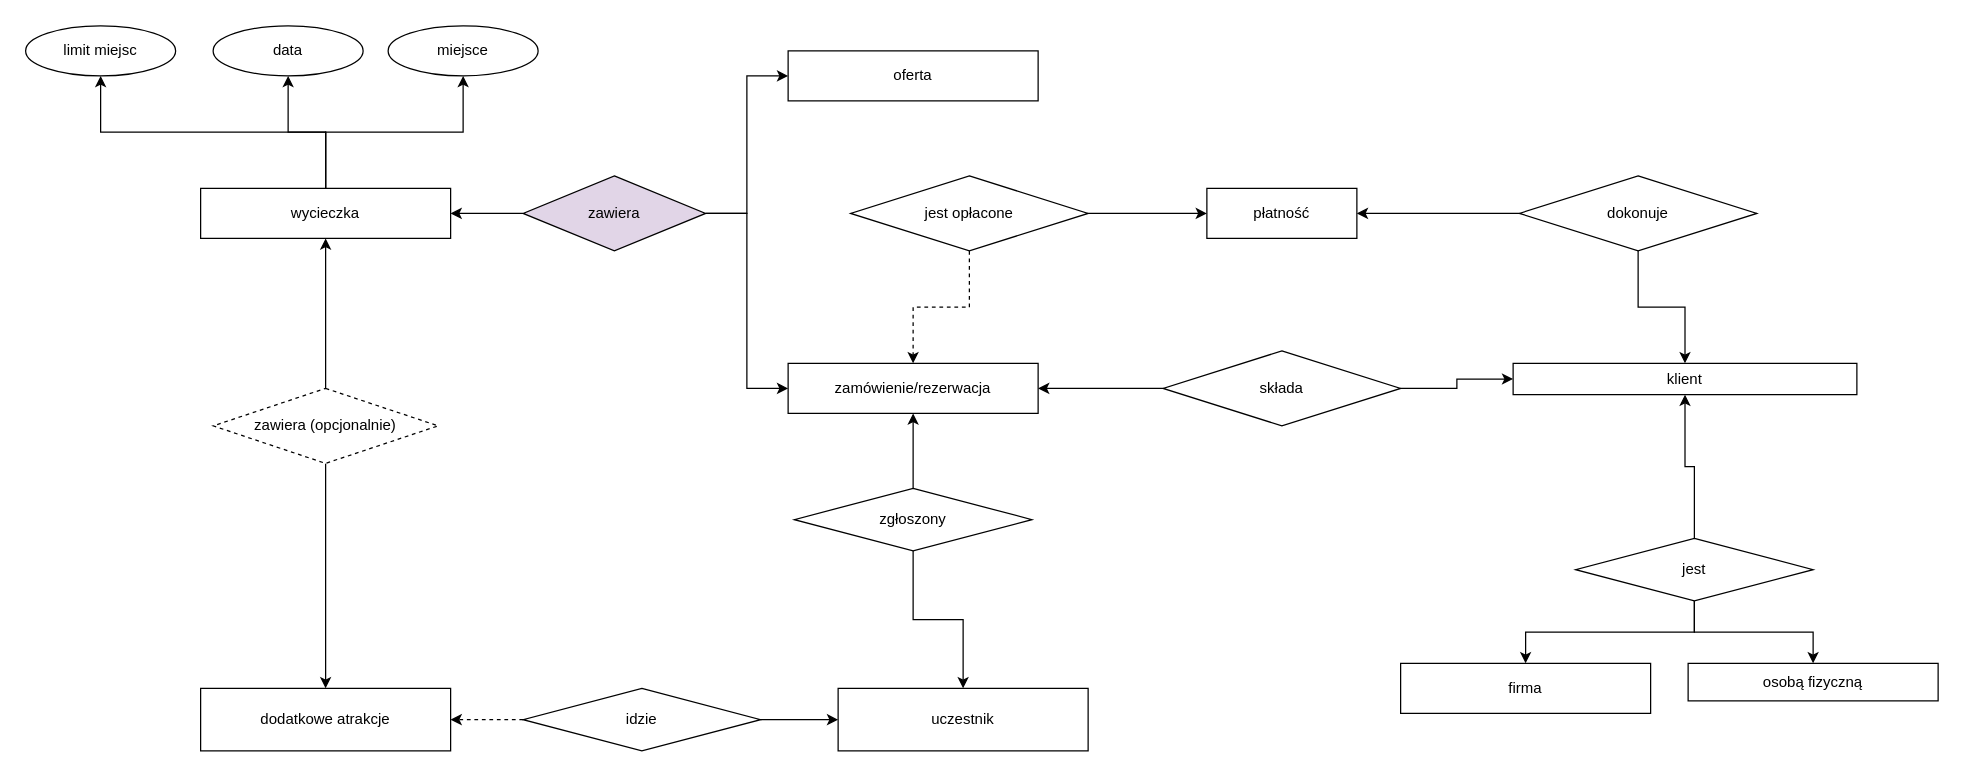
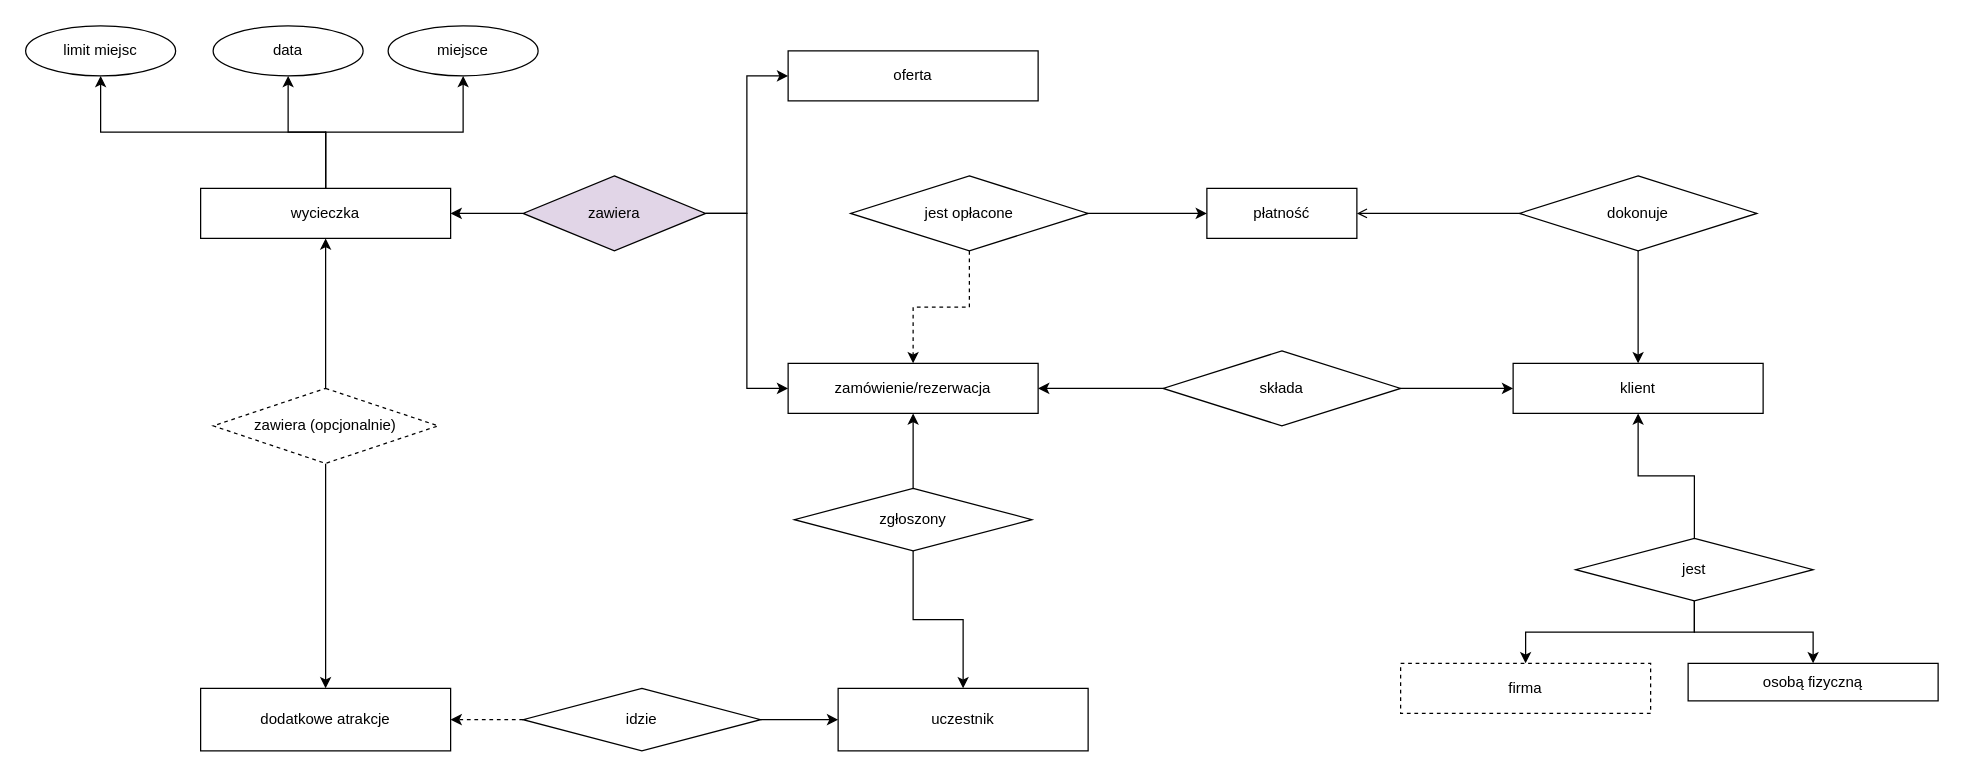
- <mxCell id="38" style="edgeStyle=orthogonalEdgeStyle;rounded=0;orthogonalLoop=1;jettySize=auto;html=1;exitX=0;exitY=0.5;exitDx=0;exitDy=0;entryX=1;entryY=0.5;entryDx=0;entryDy=0;" parent="1" source="39" target="36" edge="1"><mxGeometry relative="1" as="geometry" /></mxCell>
+ <mxCell id="38" style="edgeStyle=orthogonalEdgeStyle;rounded=0;orthogonalLoop=1;jettySize=auto;html=1;exitX=0;exitY=0.5;exitDx=0;exitDy=0;entryX=1;entryY=0.5;entryDx=0;entryDy=0;endArrow=open;" parent="1" source="39" target="36" edge="1"><mxGeometry relative="1" as="geometry" /></mxCell>
- <mxCell id="22" value="klient" style="rounded=0;whiteSpace=wrap;html=1;" parent="1" vertex="1"><mxGeometry x="1210" y="290" width="275" height="25" as="geometry" /></mxCell>
+ <mxCell id="22" value="klient" style="rounded=0;whiteSpace=wrap;html=1;" parent="1" vertex="1"><mxGeometry x="1210" y="290" width="200" height="40" as="geometry" /></mxCell>
- <mxCell id="34" value="firma" style="rounded=0;whiteSpace=wrap;html=1;" parent="1" vertex="1"><mxGeometry x="1120" y="530" width="200" height="40" as="geometry" /></mxCell>
+ <mxCell id="34" value="firma" style="rounded=0;whiteSpace=wrap;html=1;dashed=1;" parent="1" vertex="1"><mxGeometry x="1120" y="530" width="200" height="40" as="geometry" /></mxCell>
